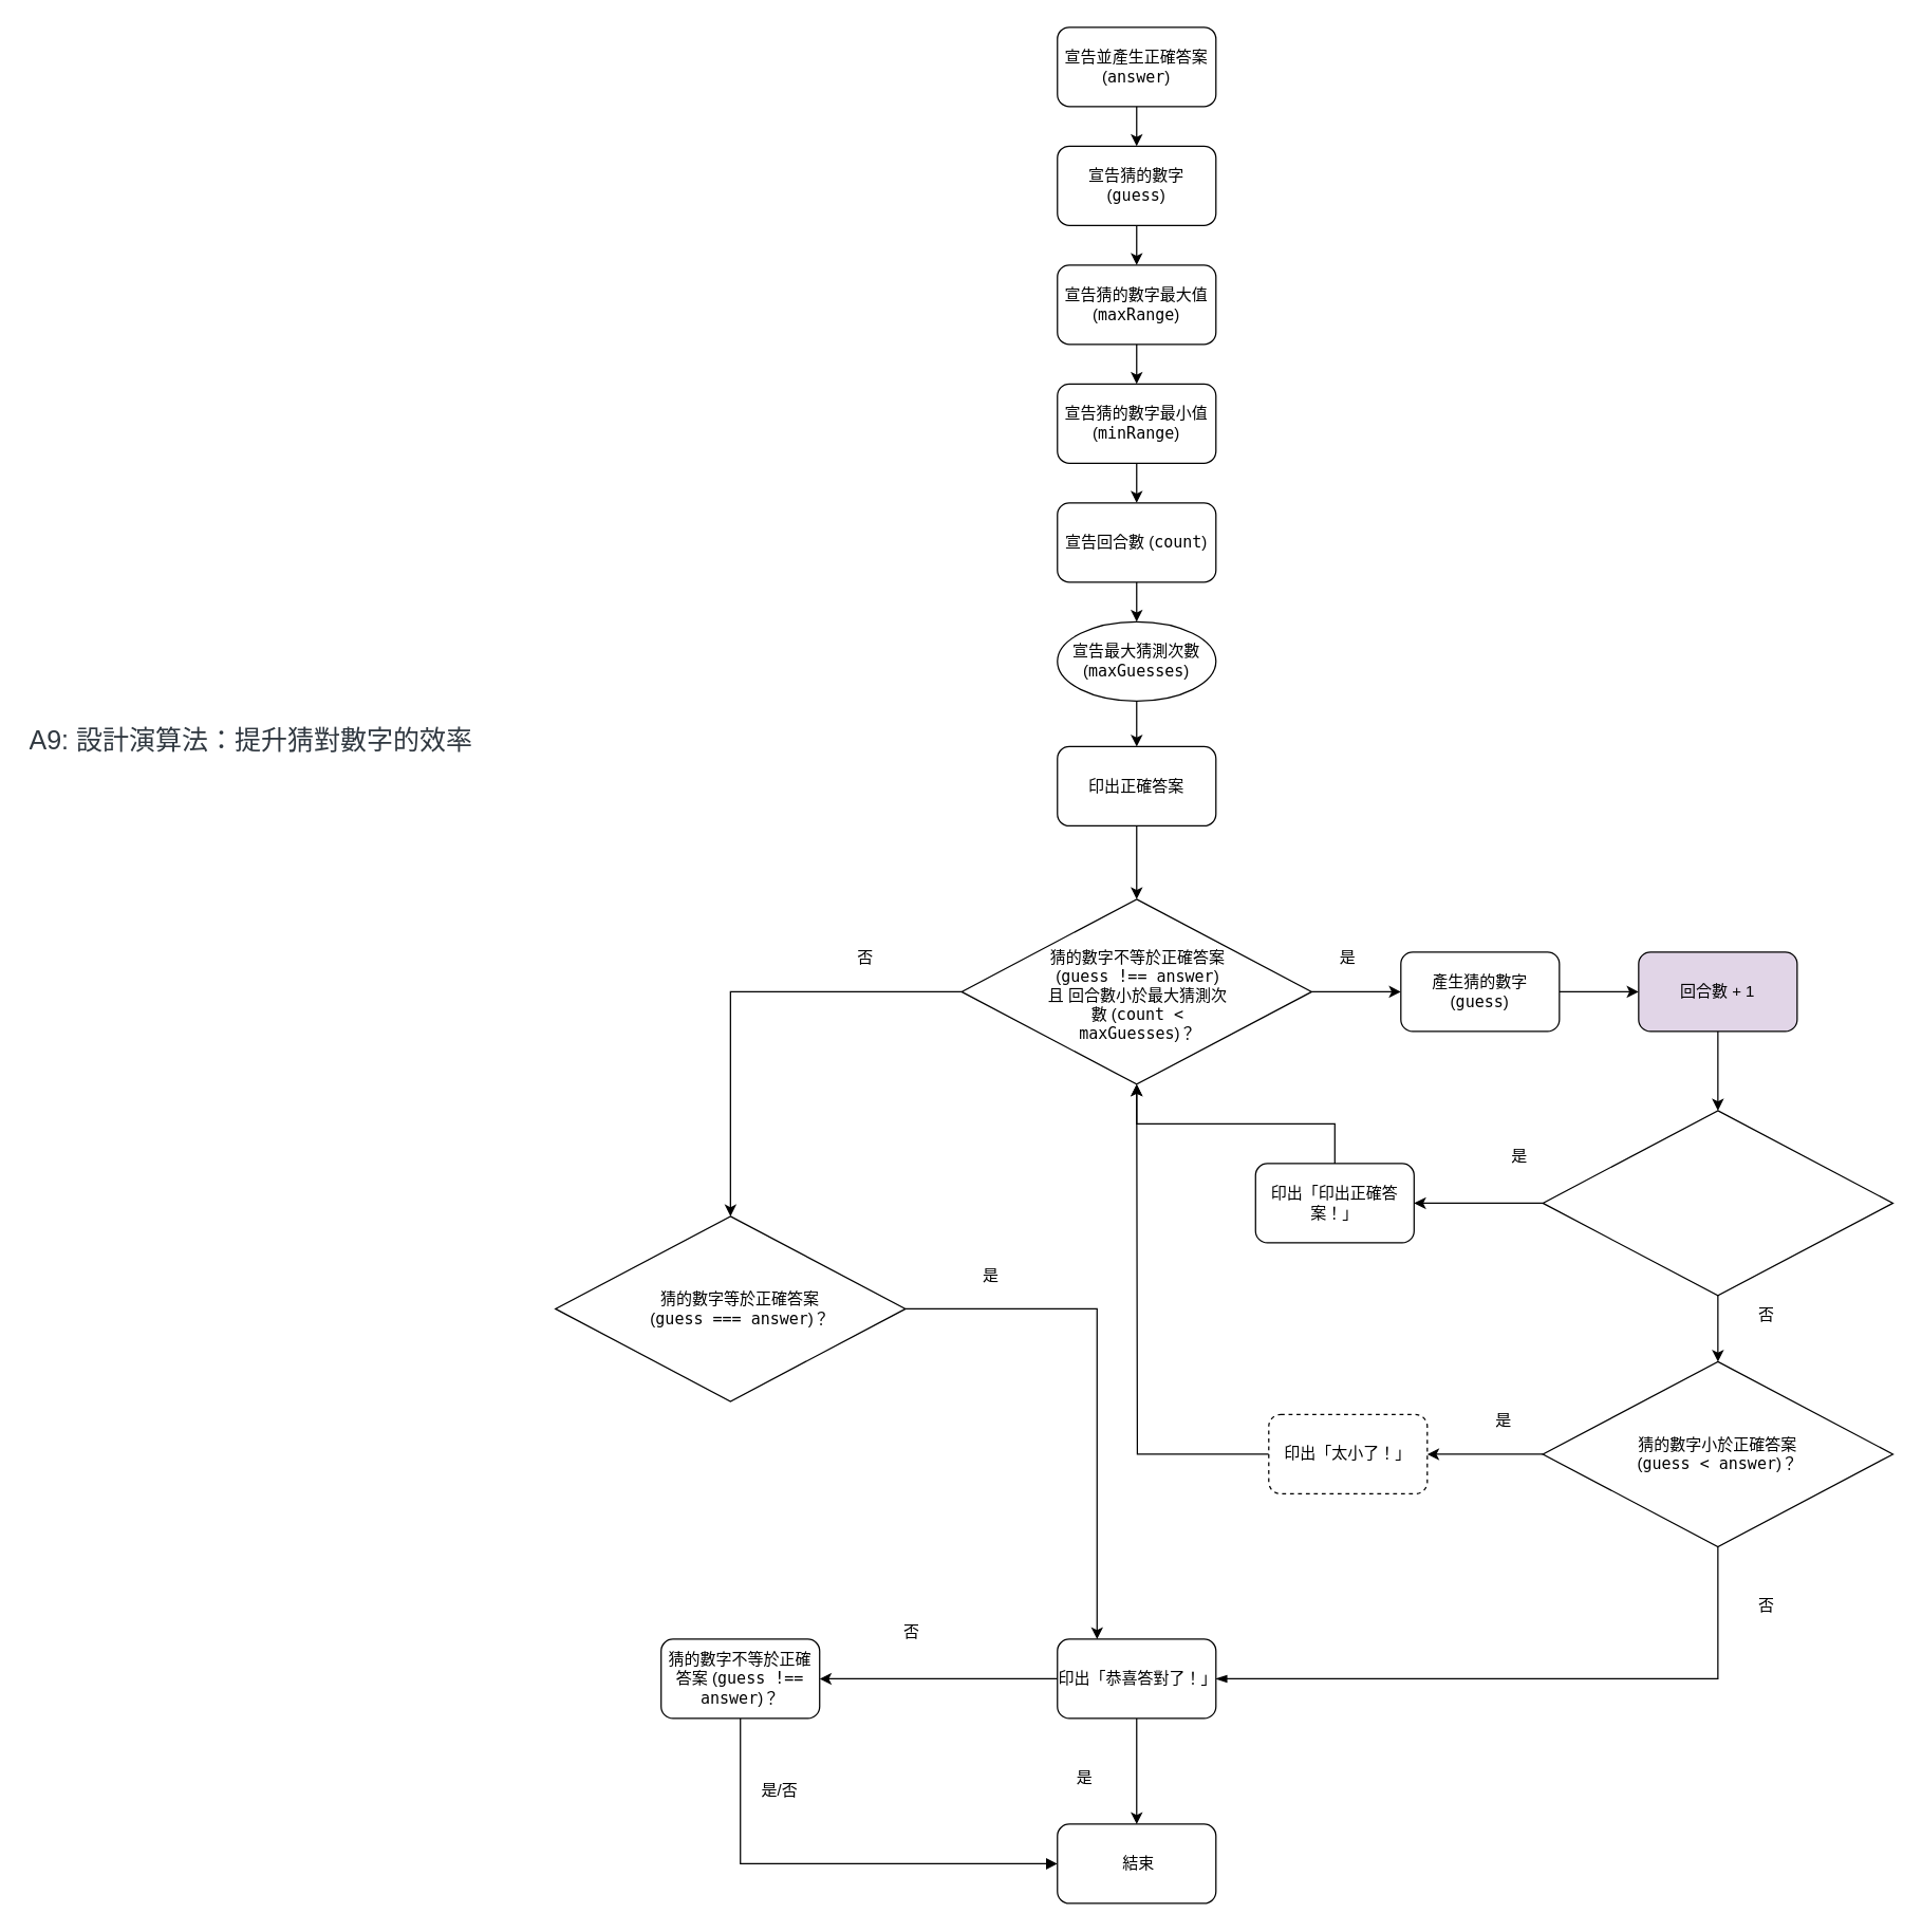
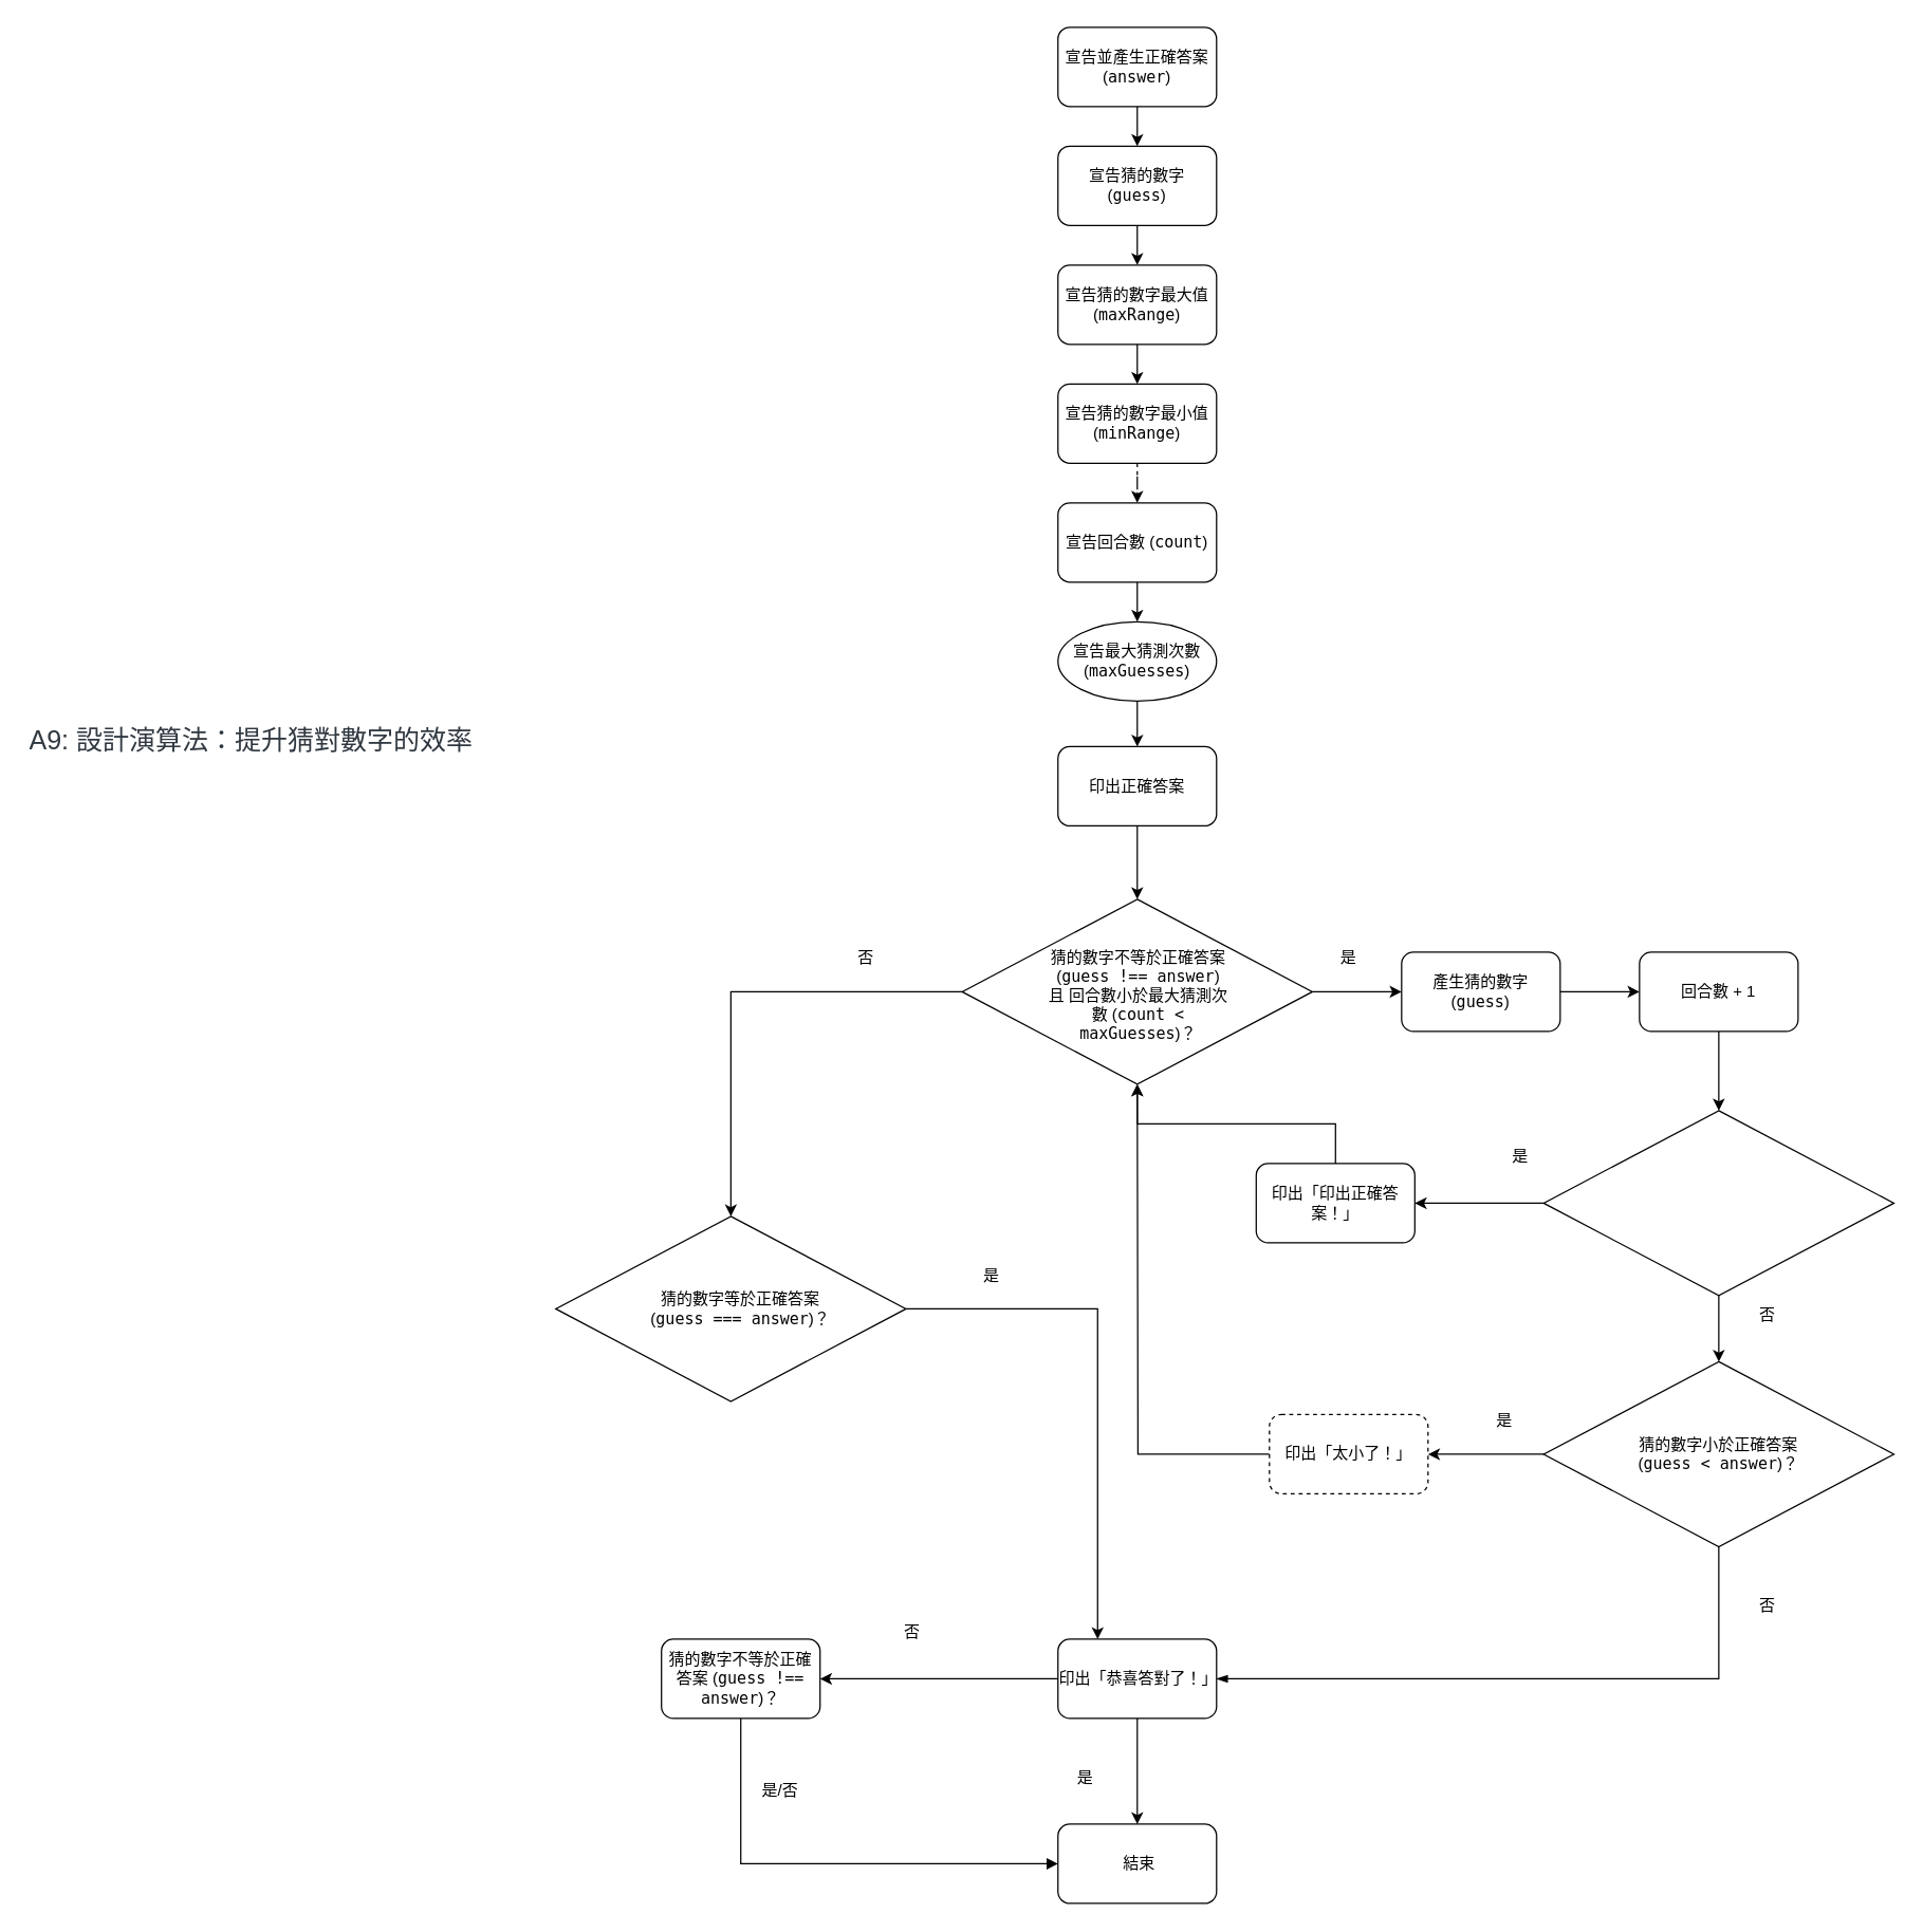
- <mxCell id="8" value="" style="edgeStyle=orthogonalEdgeStyle;rounded=0;orthogonalLoop=1;jettySize=auto;html=1;" edge="1" parent="1" source="9" target="11"><mxGeometry relative="1" as="geometry" /></mxCell>
+ <mxCell id="8" value="" style="edgeStyle=orthogonalEdgeStyle;rounded=0;orthogonalLoop=1;jettySize=auto;html=1;dashed=1;" edge="1" parent="1" source="9" target="11"><mxGeometry relative="1" as="geometry" /></mxCell>
- <mxCell id="23" value="&lt;meta charset=&quot;utf-8&quot;&gt;回合數 + 1" style="rounded=1;whiteSpace=wrap;html=1;fillColor=#e1d5e7;" vertex="1" parent="1"><mxGeometry x="1240" y="720" width="120" height="60" as="geometry" /></mxCell>
+ <mxCell id="23" value="&lt;meta charset=&quot;utf-8&quot;&gt;回合數 + 1" style="rounded=1;whiteSpace=wrap;html=1;" vertex="1" parent="1"><mxGeometry x="1240" y="720" width="120" height="60" as="geometry" /></mxCell>
